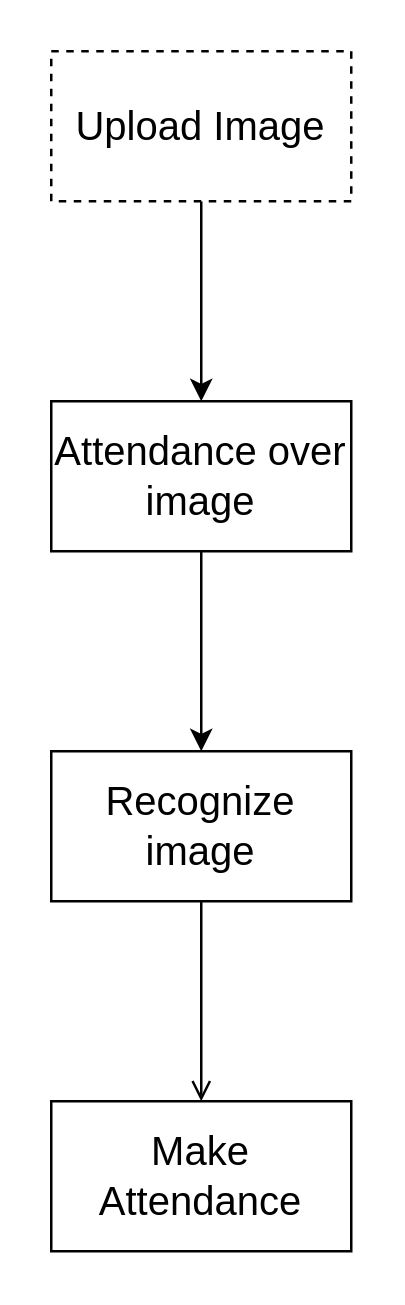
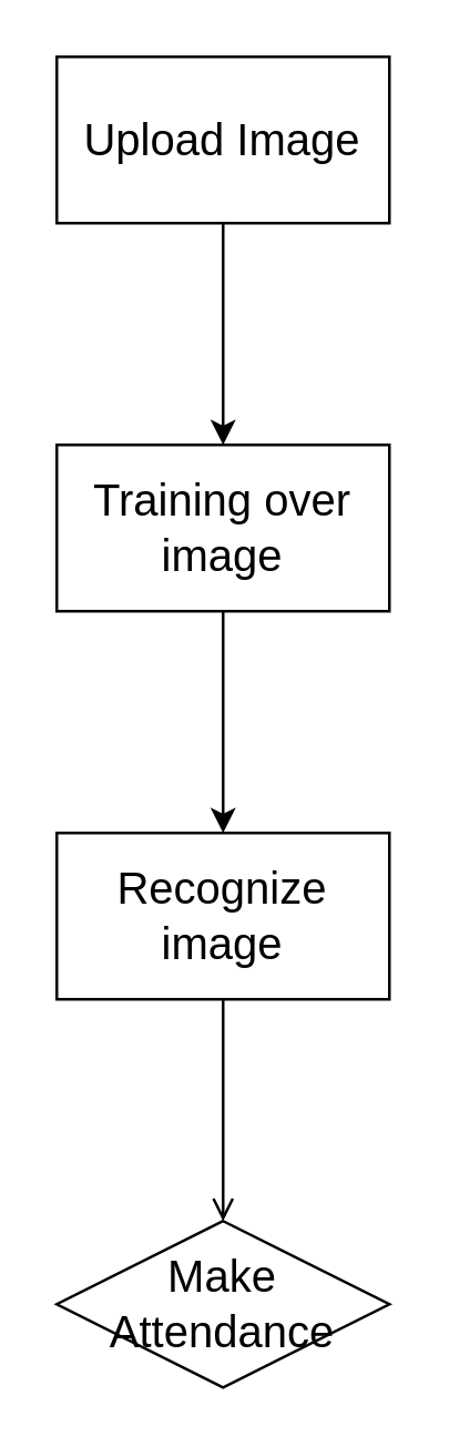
- <mxCell id="3" value="&lt;font size=&quot;3&quot;&gt;Upload Image&lt;/font&gt;" style="rounded=0;whiteSpace=wrap;html=1;dashed=1;" parent="1" vertex="1"><mxGeometry x="20" y="20" width="120" height="60" as="geometry" /></mxCell>
+ <mxCell id="3" value="&lt;font size=&quot;3&quot;&gt;Upload Image&lt;/font&gt;" style="rounded=0;whiteSpace=wrap;html=1;" parent="1" vertex="1"><mxGeometry x="20" y="20" width="120" height="60" as="geometry" /></mxCell>
- <mxCell id="5" value="&lt;font size=&quot;3&quot;&gt;Attendance over image&lt;/font&gt;" style="rounded=0;whiteSpace=wrap;html=1;" parent="1" vertex="1"><mxGeometry x="20" y="160" width="120" height="60" as="geometry" /></mxCell>
+ <mxCell id="5" value="&lt;font size=&quot;3&quot;&gt;Training over image&lt;/font&gt;" style="rounded=0;whiteSpace=wrap;html=1;" parent="1" vertex="1"><mxGeometry x="20" y="160" width="120" height="60" as="geometry" /></mxCell>
- <mxCell id="8" value="&lt;font size=&quot;3&quot;&gt;Make Attendance&lt;br&gt;&lt;/font&gt;" style="rounded=0;whiteSpace=wrap;html=1;" parent="1" vertex="1"><mxGeometry x="20" y="440" width="120" height="60" as="geometry" /></mxCell>
+ <mxCell id="8" value="&lt;font size=&quot;3&quot;&gt;Make Attendance&lt;br&gt;&lt;/font&gt;" style="rhombus;whiteSpace=wrap;html=1;" parent="1" vertex="1"><mxGeometry x="20" y="440" width="120" height="60" as="geometry" /></mxCell>
